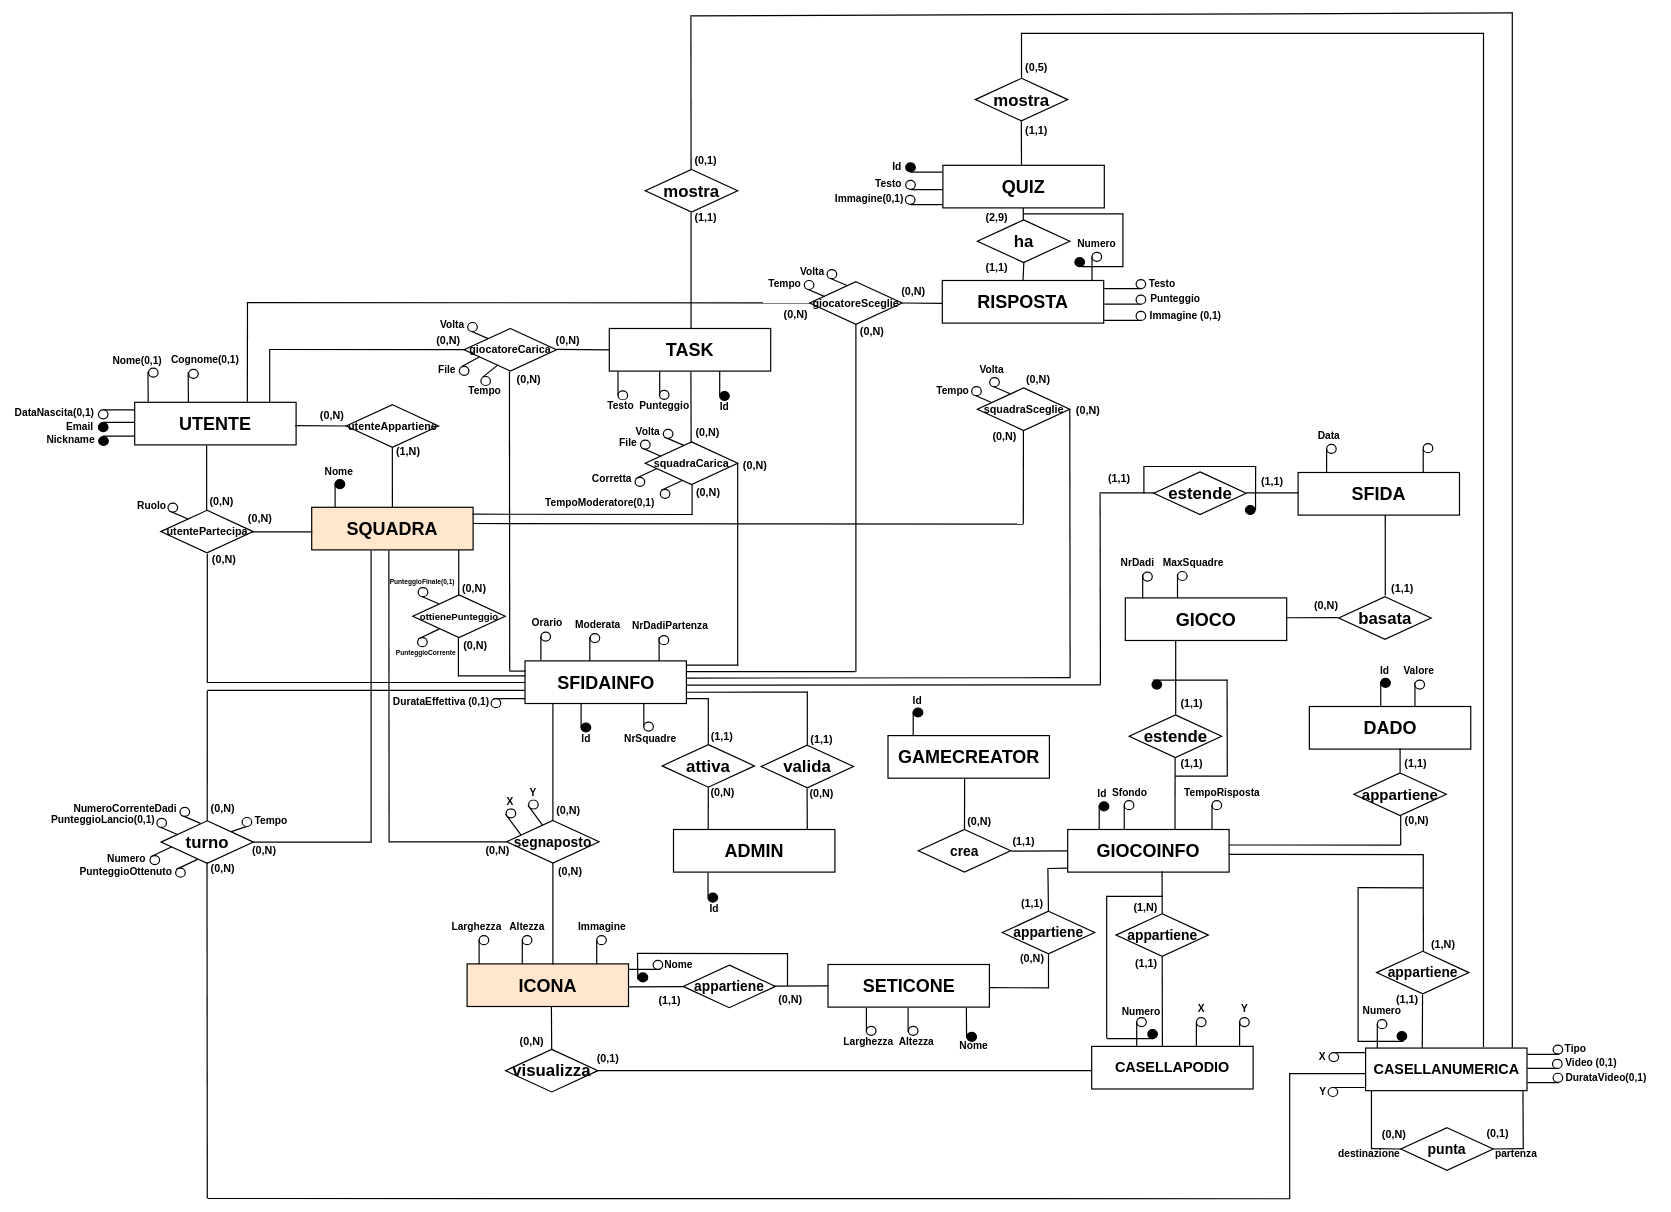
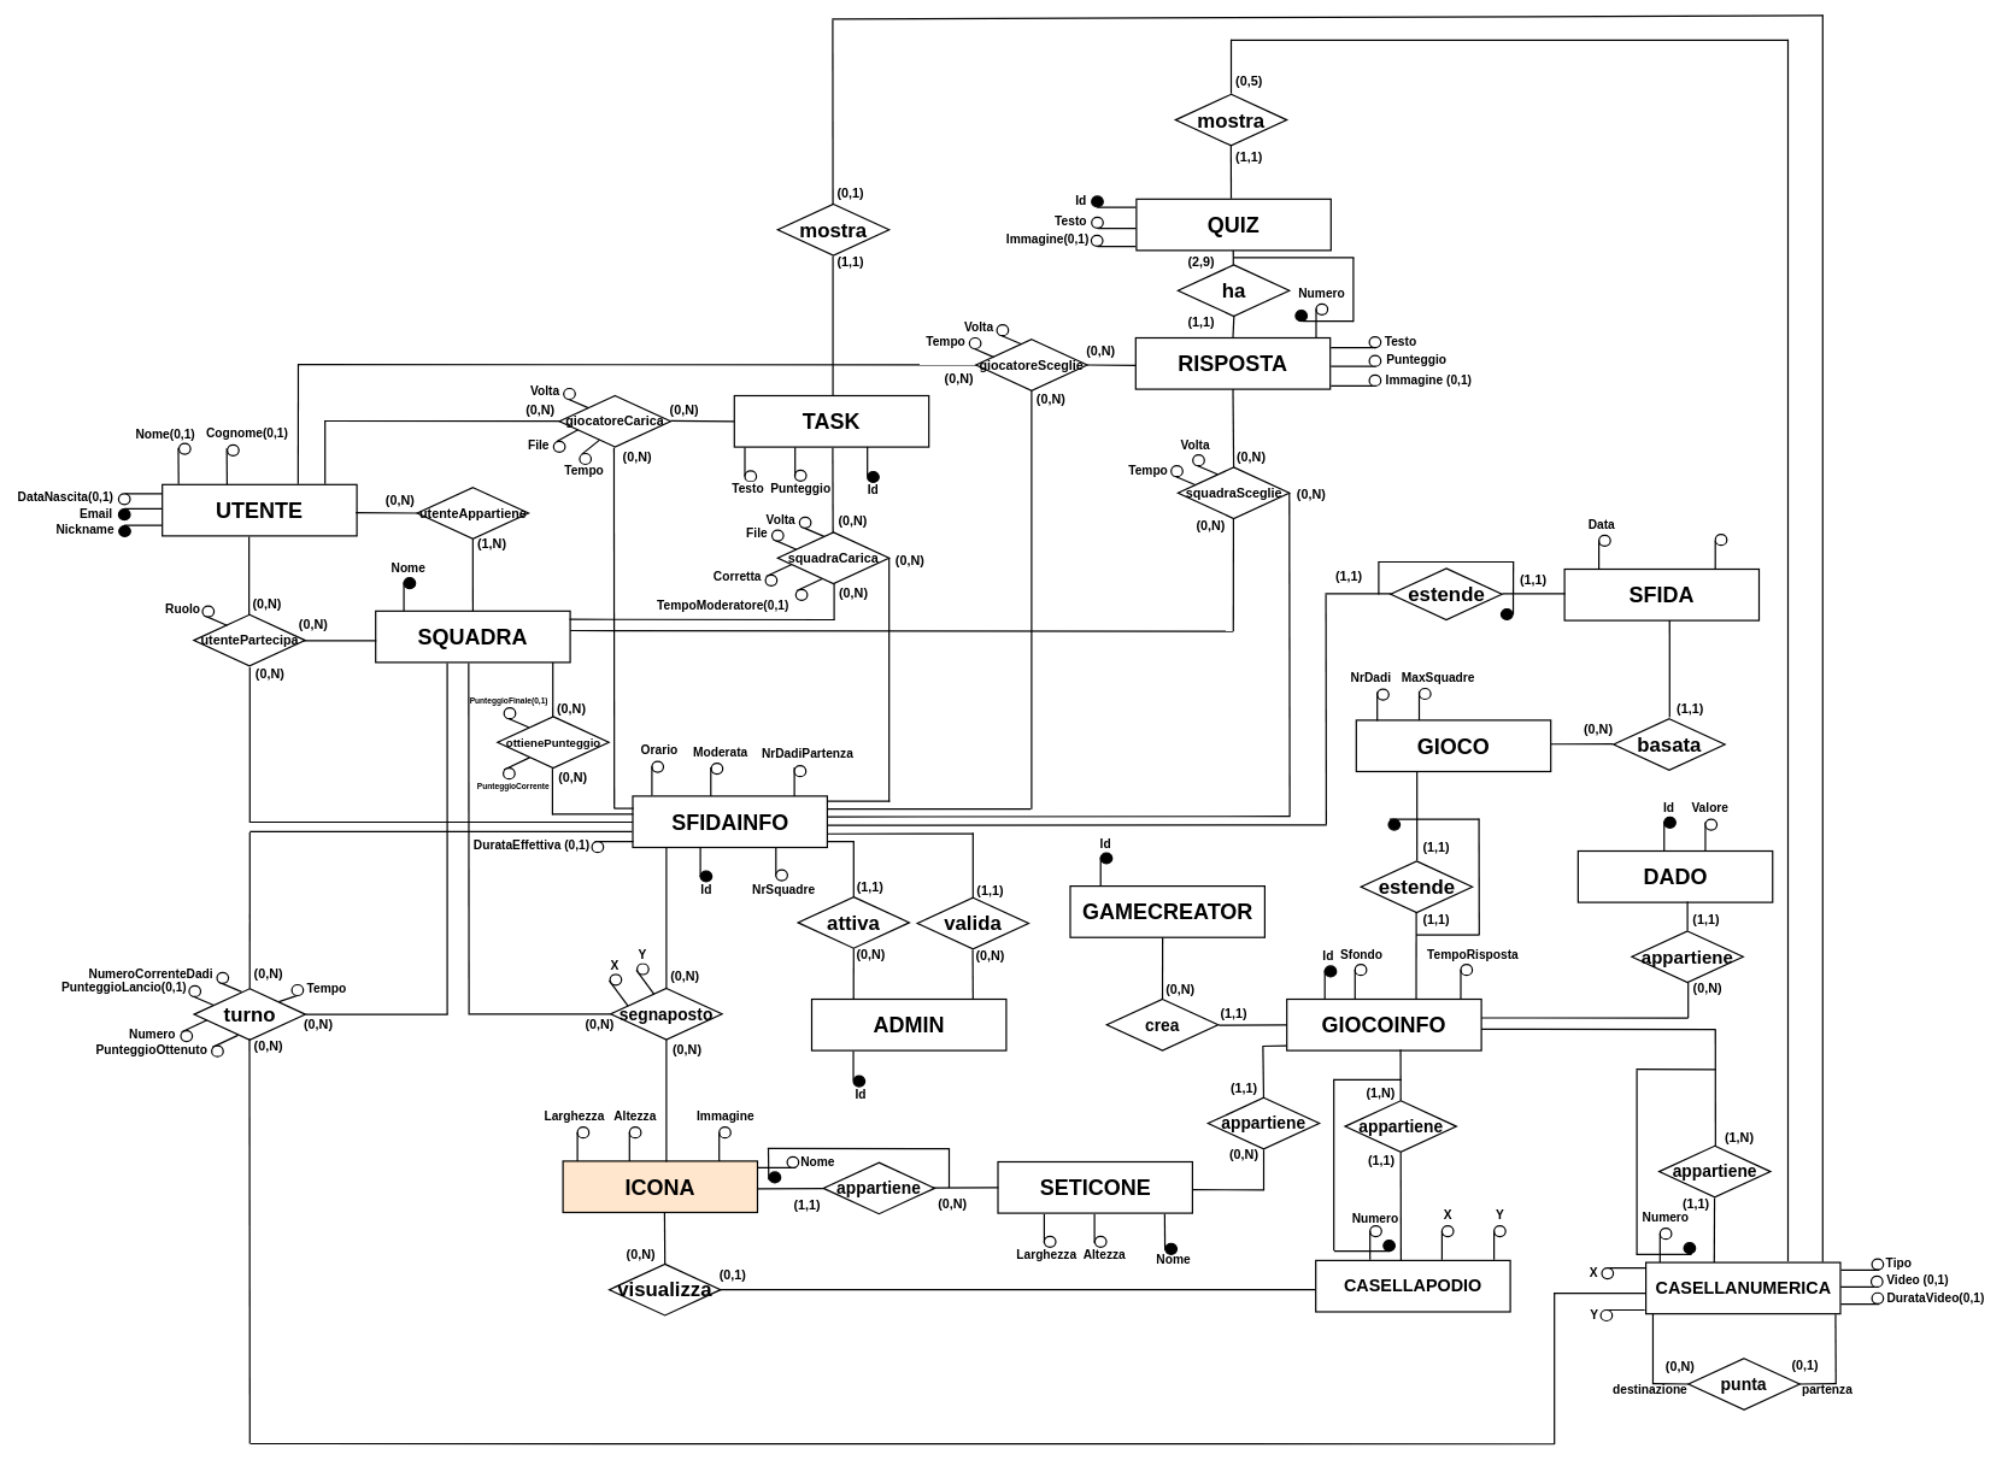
+ <mxCell id="144" value="" style="endArrow=none;html=1;strokeWidth=2;exitX=0.5;exitY=0;exitDx=0;exitDy=0;entryX=0.5;entryY=1;entryDx=0;entryDy=0;" parent="1" source="29" target="16" edge="1"><mxGeometry width="50" height="50" relative="1" as="geometry"><mxPoint x="1705.08" y="612" as="sourcePoint" /><mxPoint x="1705" y="561" as="targetPoint" /></mxGeometry></mxCell>
- <mxCell id="2" value="&lt;font size=&quot;1&quot;&gt;&lt;b style=&quot;font-size: 30px&quot;&gt;SQUADRA&lt;/b&gt;&lt;/font&gt;" style="whiteSpace=wrap;html=1;align=center;fillColor=#ffe6cc;strokeWidth=2;direction=east;" parent="1" vertex="1"><mxGeometry x="519" y="845" width="269" height="71" as="geometry" /></mxCell>
+ <mxCell id="2" value="&lt;font size=&quot;1&quot;&gt;&lt;b style=&quot;font-size: 30px&quot;&gt;SQUADRA&lt;/b&gt;&lt;/font&gt;" style="whiteSpace=wrap;html=1;align=center;fillColor=#FFFFFF;strokeWidth=2;direction=east;" parent="1" vertex="1"><mxGeometry x="519" y="845" width="269" height="71" as="geometry" /></mxCell>
